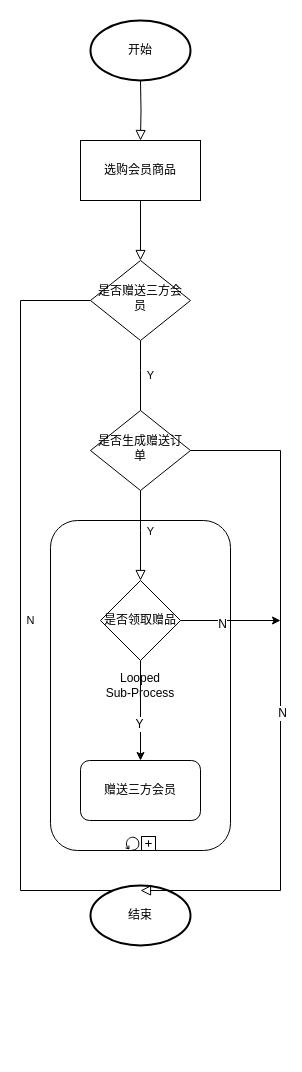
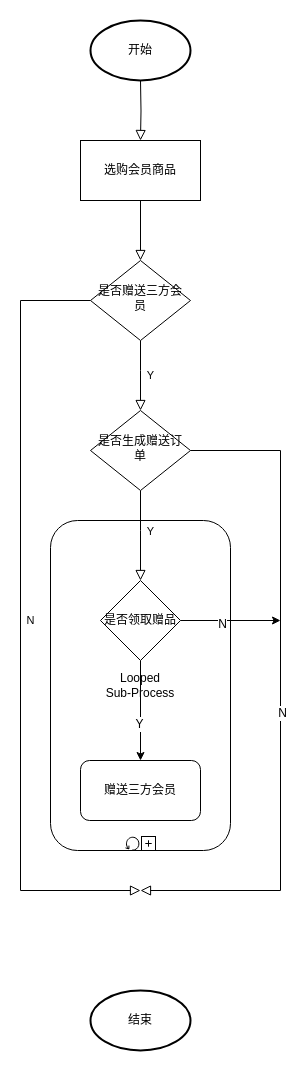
- <mxCell id="6" value="Y" style="rounded=0;html=1;jettySize=auto;orthogonalLoop=1;fontSize=11;endArrow=none;endFill=0;endSize=8;strokeWidth=1;shadow=0;labelBackgroundColor=none;edgeStyle=orthogonalEdgeStyle;" parent="1" source="8" target="10" edge="1"><mxGeometry y="10" relative="1" as="geometry"><mxPoint as="offset" /><Array as="points"><mxPoint x="140" y="370" /><mxPoint x="140" y="370" /></Array></mxGeometry></mxCell>
+ <mxCell id="6" value="Y" style="rounded=0;html=1;jettySize=auto;orthogonalLoop=1;fontSize=11;endArrow=block;endFill=0;endSize=8;strokeWidth=1;shadow=0;labelBackgroundColor=none;edgeStyle=orthogonalEdgeStyle;" parent="1" source="8" target="10" edge="1"><mxGeometry y="10" relative="1" as="geometry"><mxPoint as="offset" /><Array as="points"><mxPoint x="140" y="370" /><mxPoint x="140" y="370" /></Array></mxGeometry></mxCell>
- <mxCell id="12" value="结束" style="strokeWidth=2;html=1;shape=mxgraph.flowchart.start_1;whiteSpace=wrap;" parent="1" vertex="1"><mxGeometry x="90" y="885" width="100" height="60" as="geometry" /></mxCell>
+ <mxCell id="12" value="结束" style="strokeWidth=2;html=1;shape=mxgraph.flowchart.start_1;whiteSpace=wrap;" parent="1" vertex="1"><mxGeometry x="90" y="990" width="100" height="60" as="geometry" /></mxCell>
